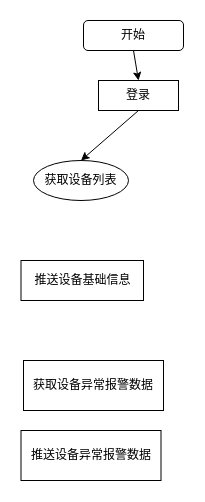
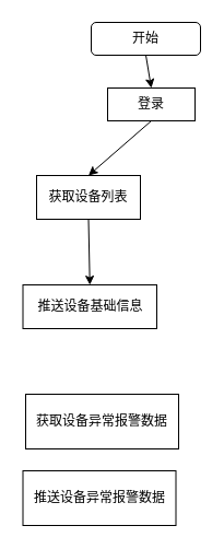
- <mxCell id="7" value="获取设备列表" style="ellipse;whiteSpace=wrap;html=1;" vertex="1" parent="1"><mxGeometry x="33" y="160" width="95" height="40" as="geometry" /></mxCell>
+ <mxCell id="7" value="获取设备列表" style="rounded=0;whiteSpace=wrap;html=1;" vertex="1" parent="1"><mxGeometry x="33" y="160" width="95" height="40" as="geometry" /></mxCell>
+ <mxCell id="6" style="edgeStyle=none;html=1;exitX=0.5;exitY=1;exitDx=0;exitDy=0;entryX=0.5;entryY=0;entryDx=0;entryDy=0;" edge="1" parent="1" source="7" target="9"><mxGeometry relative="1" as="geometry" /></mxCell>
